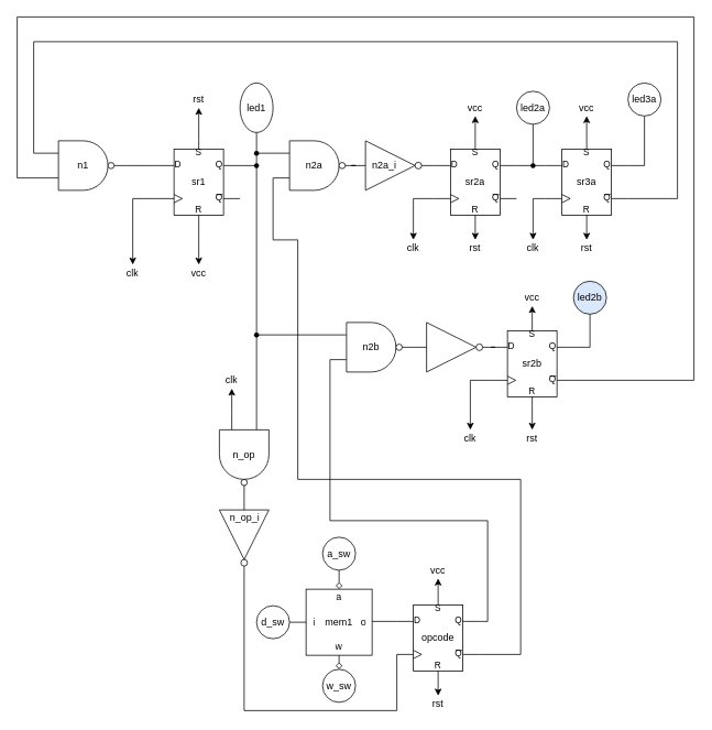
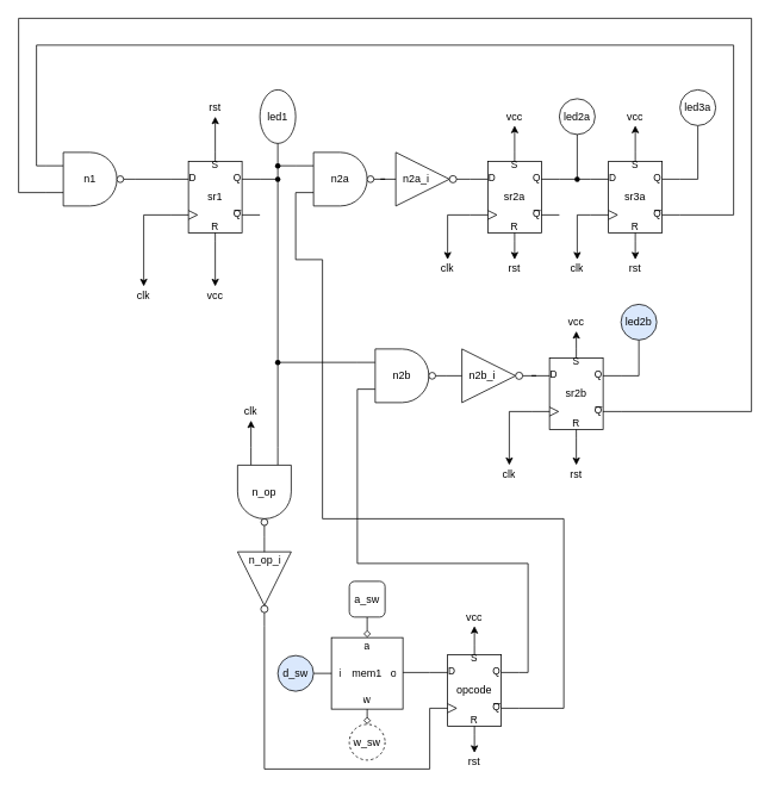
+ <mxCell id="60" value="n2b_i" style="text;html=1;strokeColor=none;fillColor=none;align=center;verticalAlign=middle;whiteSpace=wrap;overflow=hidden;" vertex="1" parent="1"><mxGeometry x="499" y="410" width="80" height="20" as="geometry" /></mxCell>
- <mxCell id="94" value="a_sw" style="ellipse;whiteSpace=wrap;html=1;" vertex="1" parent="1"><mxGeometry x="390" y="650" width="40" height="40" as="geometry" /></mxCell>
+ <mxCell id="94" value="a_sw" style="whiteSpace=wrap;html=1;rounded=1;" vertex="1" parent="1"><mxGeometry x="390" y="650" width="40" height="40" as="geometry" /></mxCell>
- <mxCell id="96" value="d_sw" style="ellipse;whiteSpace=wrap;html=1;" vertex="1" parent="1"><mxGeometry x="310" y="733" width="40" height="40" as="geometry" /></mxCell>
+ <mxCell id="96" value="d_sw" style="ellipse;whiteSpace=wrap;html=1;fillColor=#dae8fc;" vertex="1" parent="1"><mxGeometry x="310" y="733" width="40" height="40" as="geometry" /></mxCell>
- <mxCell id="97" value="w_sw" style="ellipse;whiteSpace=wrap;html=1;" vertex="1" parent="1"><mxGeometry x="390" y="810" width="40" height="40" as="geometry" /></mxCell>
+ <mxCell id="97" value="w_sw" style="ellipse;whiteSpace=wrap;html=1;dashed=1;" vertex="1" parent="1"><mxGeometry x="390" y="810" width="40" height="40" as="geometry" /></mxCell>
